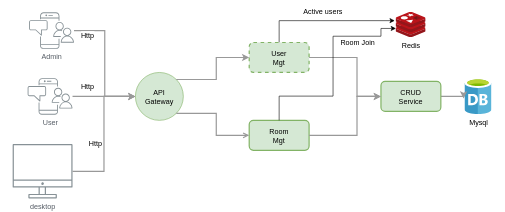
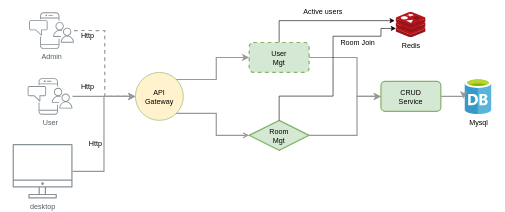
- <mxCell id="11" style="edgeStyle=orthogonalEdgeStyle;rounded=0;orthogonalLoop=1;jettySize=auto;html=1;strokeColor=#999999;strokeWidth=2;entryX=0;entryY=0.5;entryDx=0;entryDy=0;" edge="1" parent="1" source="2" target="15"><mxGeometry relative="1" as="geometry"><mxPoint x="119.992" y="71" as="sourcePoint" /><mxPoint x="205" y="85" as="targetPoint" /><Array as="points" /></mxGeometry></mxCell>
+ <mxCell id="11" style="edgeStyle=orthogonalEdgeStyle;rounded=0;orthogonalLoop=1;jettySize=auto;html=1;strokeColor=#999999;strokeWidth=2;entryX=0;entryY=0.5;entryDx=0;entryDy=0;dashed=1;" edge="1" parent="1" source="2" target="15"><mxGeometry relative="1" as="geometry"><mxPoint x="119.992" y="71" as="sourcePoint" /><mxPoint x="205" y="85" as="targetPoint" /><Array as="points" /></mxGeometry></mxCell>
- <mxCell id="15" value="API&lt;br&gt;Gateway" style="ellipse;whiteSpace=wrap;html=1;aspect=fixed;fillColor=#d5e8d4;strokeColor=#82b366;" vertex="1" parent="1"><mxGeometry x="225" y="120.5" width="80" height="80" as="geometry" /></mxCell>
+ <mxCell id="15" value="API&lt;br&gt;Gateway" style="ellipse;whiteSpace=wrap;html=1;aspect=fixed;fillColor=#fff2cc;strokeColor=#82b366;" vertex="1" parent="1"><mxGeometry x="225" y="120.5" width="80" height="80" as="geometry" /></mxCell>
- <mxCell id="8" value="Room&lt;br&gt;Mgt" style="rounded=1;whiteSpace=wrap;html=1;absoluteArcSize=1;arcSize=14;strokeWidth=2;fillColor=#d5e8d4;strokeColor=#82b366;gradientColor=none;gradientDirection=north;" vertex="1" parent="1"><mxGeometry x="415" y="200.5" width="100" height="50" as="geometry" /></mxCell>
+ <mxCell id="8" value="Room&lt;br&gt;Mgt" style="rhombus;whiteSpace=wrap;html=1;absoluteArcSize=1;arcSize=14;strokeWidth=2;fillColor=#d5e8d4;strokeColor=#82b366;gradientColor=none;gradientDirection=north;" vertex="1" parent="1"><mxGeometry x="415" y="200.5" width="100" height="50" as="geometry" /></mxCell>
